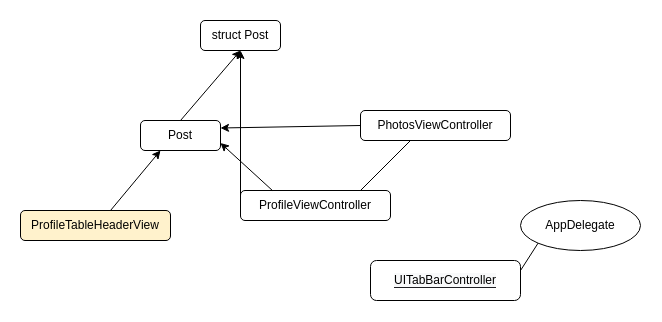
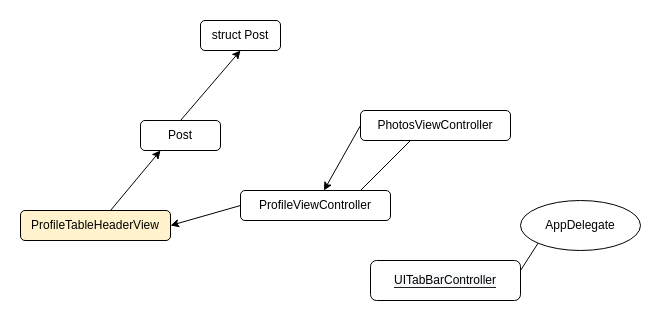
- <mxCell id="13" value="" style="endArrow=classic;html=1;exitX=0;exitY=0.5;exitDx=0;exitDy=0;" edge="1" parent="1" source="5" target="9"><mxGeometry width="50" height="50" relative="1" as="geometry"><mxPoint x="240" y="230" as="sourcePoint" /><mxPoint x="170" y="220" as="targetPoint" /></mxGeometry></mxCell>
+ <mxCell id="13" value="" style="endArrow=classic;html=1;exitX=0;exitY=0.5;exitDx=0;exitDy=0;entryX=1;entryY=0.5;entryDx=0;entryDy=0;" edge="1" parent="1" source="5" target="12"><mxGeometry width="50" height="50" relative="1" as="geometry"><mxPoint x="240" y="230" as="sourcePoint" /><mxPoint x="170" y="220" as="targetPoint" /></mxGeometry></mxCell>
- <mxCell id="15" value="" style="endArrow=classic;html=1;exitX=0;exitY=0.5;exitDx=0;exitDy=0;entryX=1;entryY=0.25;entryDx=0;entryDy=0;" edge="1" parent="1" source="6" target="8"><mxGeometry width="50" height="50" relative="1" as="geometry"><mxPoint x="360" y="130" as="sourcePoint" /><mxPoint x="270" y="90" as="targetPoint" /></mxGeometry></mxCell>
+ <mxCell id="15" value="" style="endArrow=classic;html=1;exitX=0;exitY=0.5;exitDx=0;exitDy=0;" edge="1" parent="1" source="6" target="5"><mxGeometry width="50" height="50" relative="1" as="geometry"><mxPoint x="360" y="130" as="sourcePoint" /><mxPoint x="270" y="90" as="targetPoint" /></mxGeometry></mxCell>
- <mxCell id="11" value="" style="endArrow=classic;html=1;exitX=0.213;exitY=0;exitDx=0;exitDy=0;exitPerimeter=0;entryX=1;entryY=0.75;entryDx=0;entryDy=0;" edge="1" parent="1" source="5" target="8"><mxGeometry width="50" height="50" relative="1" as="geometry"><mxPoint x="240" y="180" as="sourcePoint" /><mxPoint x="180" y="160" as="targetPoint" /></mxGeometry></mxCell>
